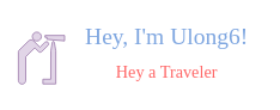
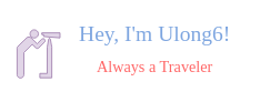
- <mxCell id="3" value="Hey a Traveler" style="text;html=1;align=center;verticalAlign=middle;resizable=0;points=[];autosize=1;fontFamily=Concert One;fontSource=https%3A%2F%2Ffonts.googleapis.com%2Fcss%3Ffamily%3DConcert%2BOne;fontSize=19;fontColor=#FF6666;rounded=0;" parent="1" vertex="1"><mxGeometry x="100" y="60" width="170" height="40" as="geometry" /></mxCell>
+ <mxCell id="3" value="Always a Traveler" style="text;html=1;align=center;verticalAlign=middle;resizable=0;points=[];autosize=1;fontFamily=Concert One;fontSource=https%3A%2F%2Ffonts.googleapis.com%2Fcss%3Ffamily%3DConcert%2BOne;fontSize=19;fontColor=#FF6666;rounded=0;" parent="1" vertex="1"><mxGeometry x="100" y="60" width="170" height="40" as="geometry" /></mxCell>
